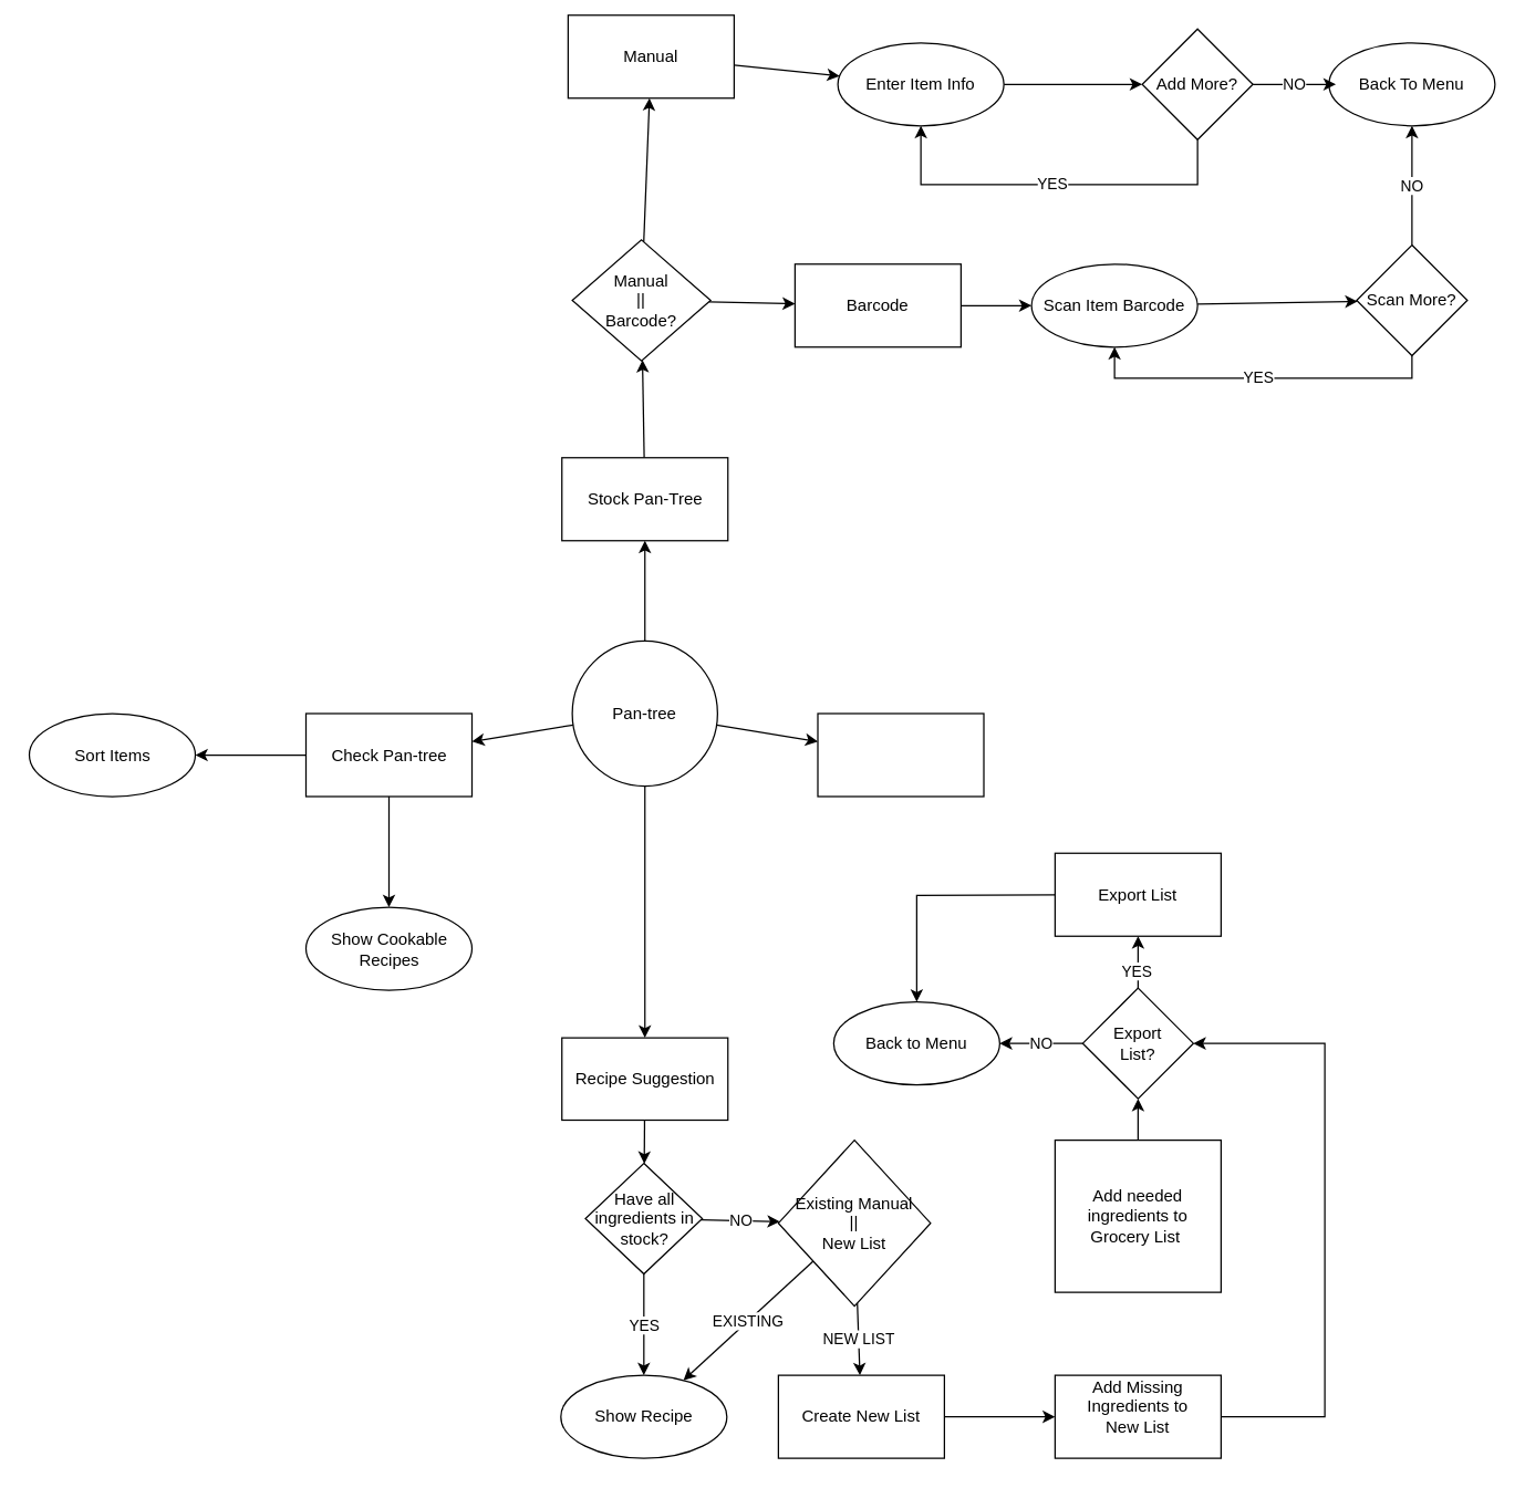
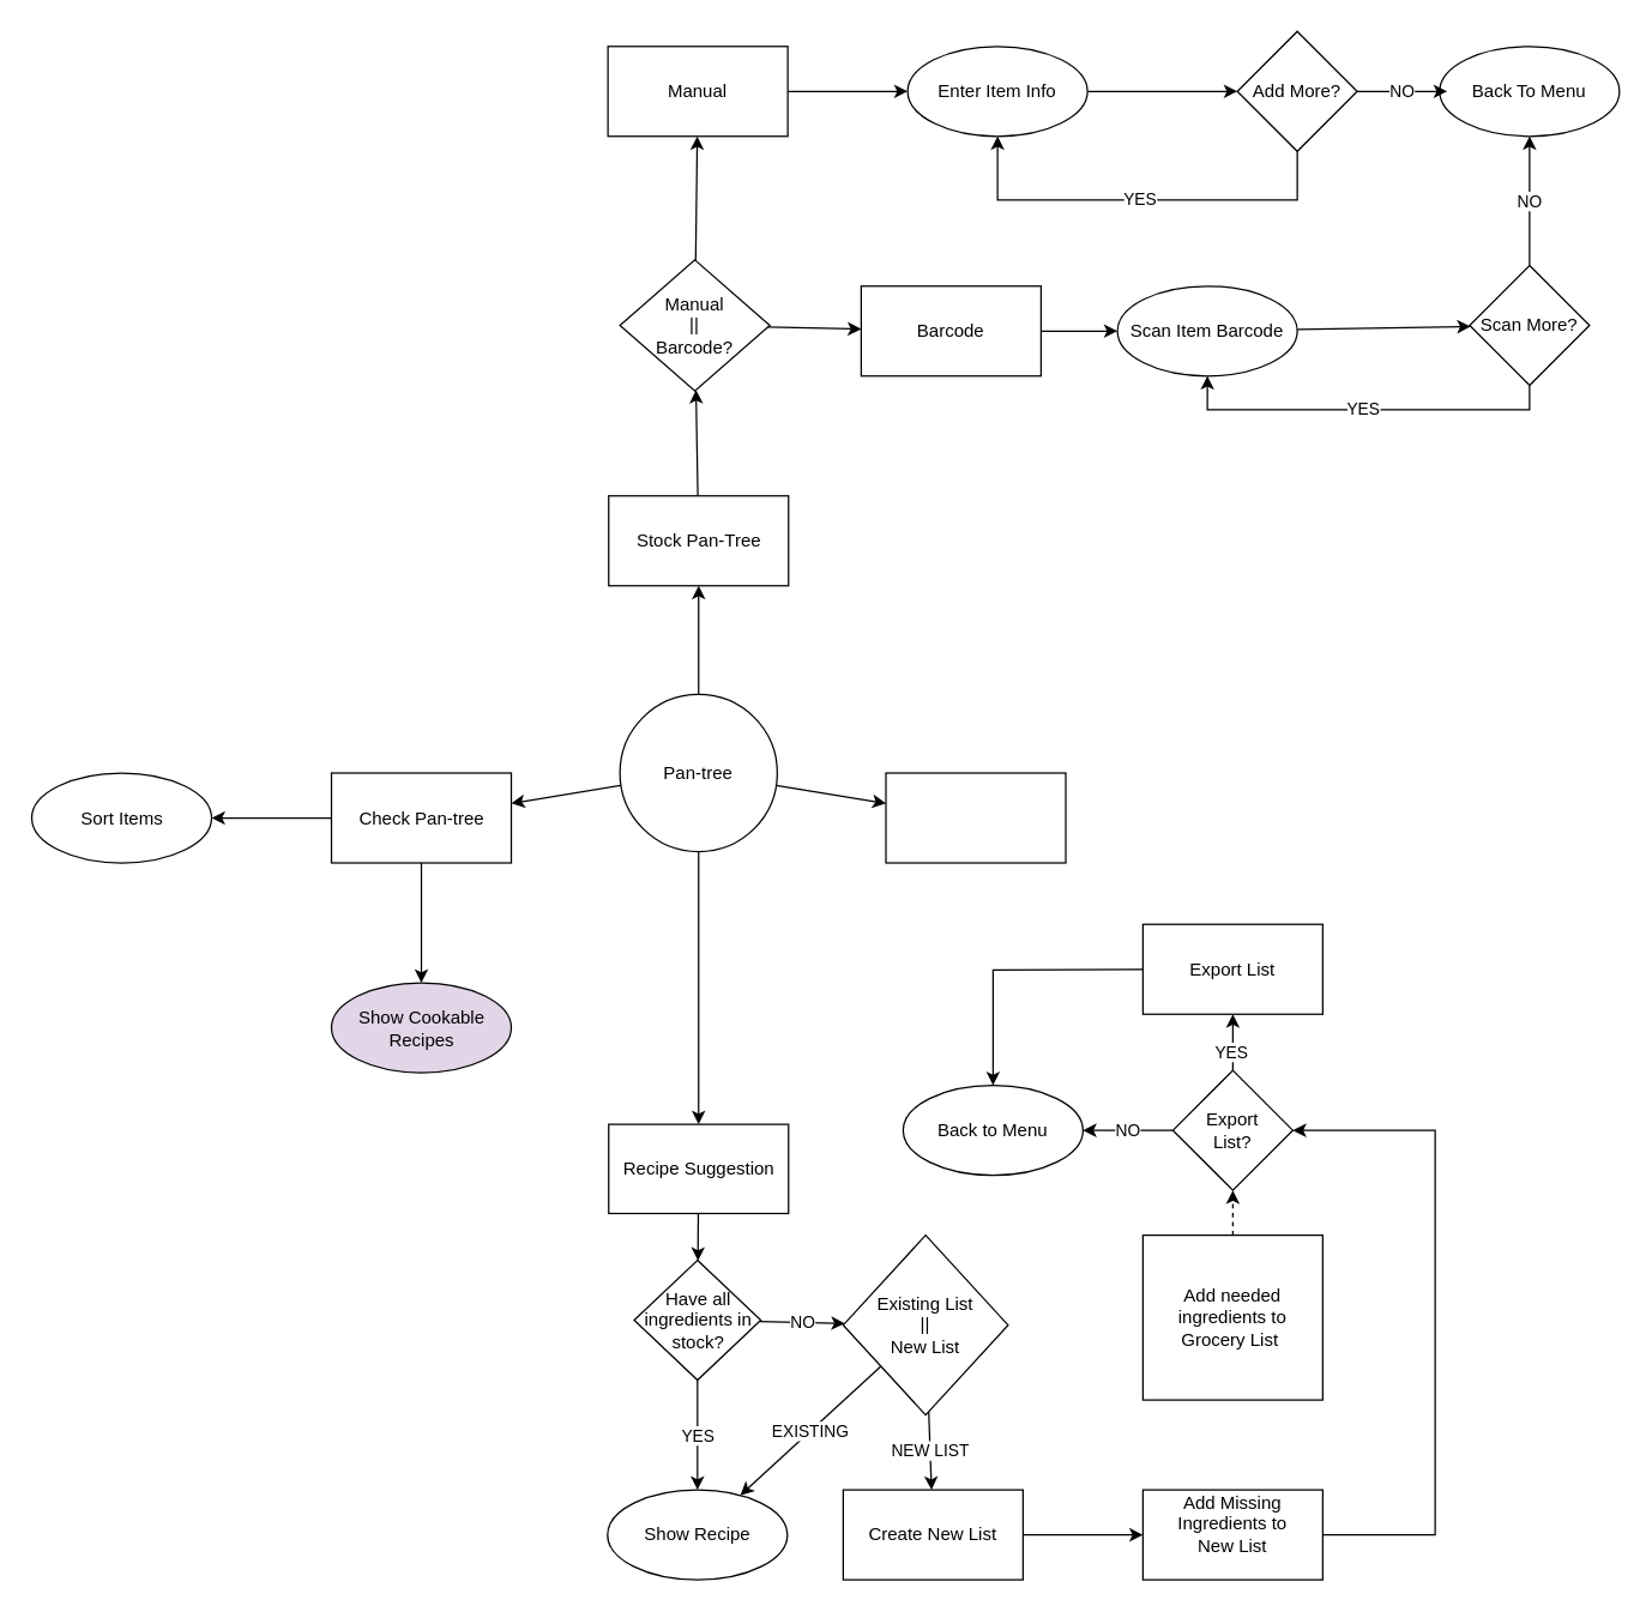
- <mxCell id="49" value="Manual" style="whiteSpace=wrap;html=1;" vertex="1" parent="1"><mxGeometry x="410" y="10.5" width="120" height="60" as="geometry" /></mxCell>
+ <mxCell id="49" value="Manual" style="whiteSpace=wrap;html=1;" vertex="1" parent="1"><mxGeometry x="405" y="30.5" width="120" height="60" as="geometry" /></mxCell>
- <mxCell id="39" value="Show Cookable&lt;br&gt;Recipes" style="ellipse;whiteSpace=wrap;html=1;" vertex="1" parent="1"><mxGeometry x="220.5" y="655.5" width="120" height="60" as="geometry" /></mxCell>
+ <mxCell id="39" value="Show Cookable&lt;br&gt;Recipes" style="ellipse;whiteSpace=wrap;html=1;fillColor=#e1d5e7;" vertex="1" parent="1"><mxGeometry x="220.5" y="655.5" width="120" height="60" as="geometry" /></mxCell>
- <mxCell id="15" value="" style="edgeStyle=none;rounded=0;orthogonalLoop=1;jettySize=auto;html=1;" edge="1" parent="1" source="16" target="20"><mxGeometry relative="1" as="geometry" /></mxCell>
+ <mxCell id="15" value="" style="edgeStyle=none;rounded=0;orthogonalLoop=1;jettySize=auto;html=1;dashed=1;" edge="1" parent="1" source="16" target="20"><mxGeometry relative="1" as="geometry" /></mxCell>
- <mxCell id="14" value="Existing Manual &lt;br&gt;||&lt;br&gt;New List" style="rhombus;whiteSpace=wrap;html=1;" vertex="1" parent="1"><mxGeometry x="562" y="824" width="110" height="120" as="geometry" /></mxCell>
+ <mxCell id="14" value="Existing List &lt;br&gt;||&lt;br&gt;New List" style="rhombus;whiteSpace=wrap;html=1;" vertex="1" parent="1"><mxGeometry x="562" y="824" width="110" height="120" as="geometry" /></mxCell>
